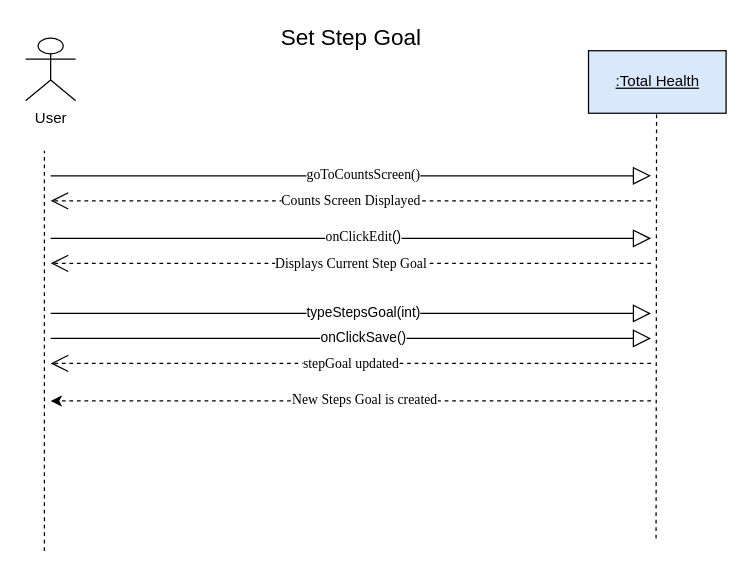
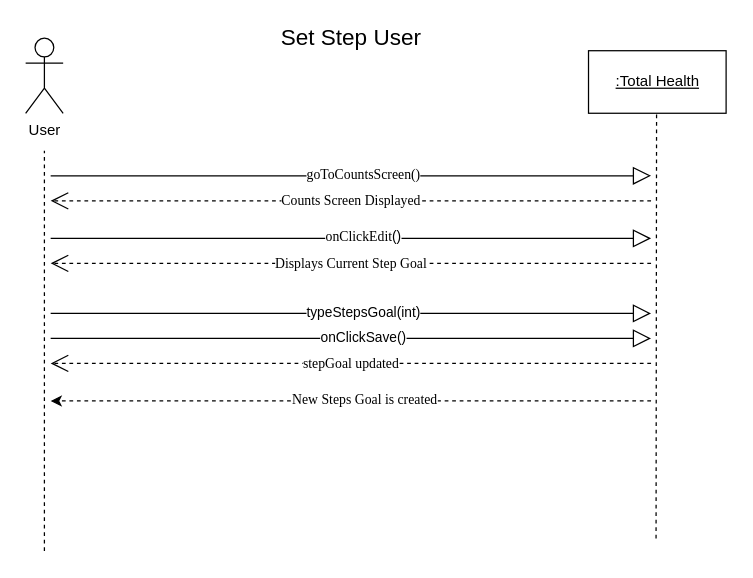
- <mxCell id="16" value="&lt;font style=&quot;font-size: 18px&quot;&gt;Set Step Goal&lt;/font&gt;" style="text;html=1;resizable=0;autosize=1;align=center;verticalAlign=middle;points=[];fillColor=none;strokeColor=none;rounded=0;" parent="1" vertex="1"><mxGeometry x="215" y="20" width="130" height="20" as="geometry" /></mxCell>
+ <mxCell id="16" value="&lt;font style=&quot;font-size: 18px&quot;&gt;Set Step User&lt;/font&gt;" style="text;html=1;resizable=0;autosize=1;align=center;verticalAlign=middle;points=[];fillColor=none;strokeColor=none;rounded=0;" parent="1" vertex="1"><mxGeometry x="215" y="20" width="130" height="20" as="geometry" /></mxCell>
- <mxCell id="2" value="User" style="shape=umlActor;verticalLabelPosition=bottom;verticalAlign=top;html=1;" parent="1" vertex="1"><mxGeometry x="20" y="30" width="40" height="50" as="geometry" /></mxCell>
+ <mxCell id="2" value="User" style="shape=umlActor;verticalLabelPosition=bottom;verticalAlign=top;html=1;" parent="1" vertex="1"><mxGeometry x="20" y="30" width="30" height="60" as="geometry" /></mxCell>
- <mxCell id="3" value="&lt;u&gt;:Total Health&lt;/u&gt;" style="html=1;fillColor=#dae8fc;" parent="1" vertex="1"><mxGeometry x="470" y="40" width="110" height="50" as="geometry" /></mxCell>
+ <mxCell id="3" value="&lt;u&gt;:Total Health&lt;/u&gt;" style="html=1;" parent="1" vertex="1"><mxGeometry x="470" y="40" width="110" height="50" as="geometry" /></mxCell>
